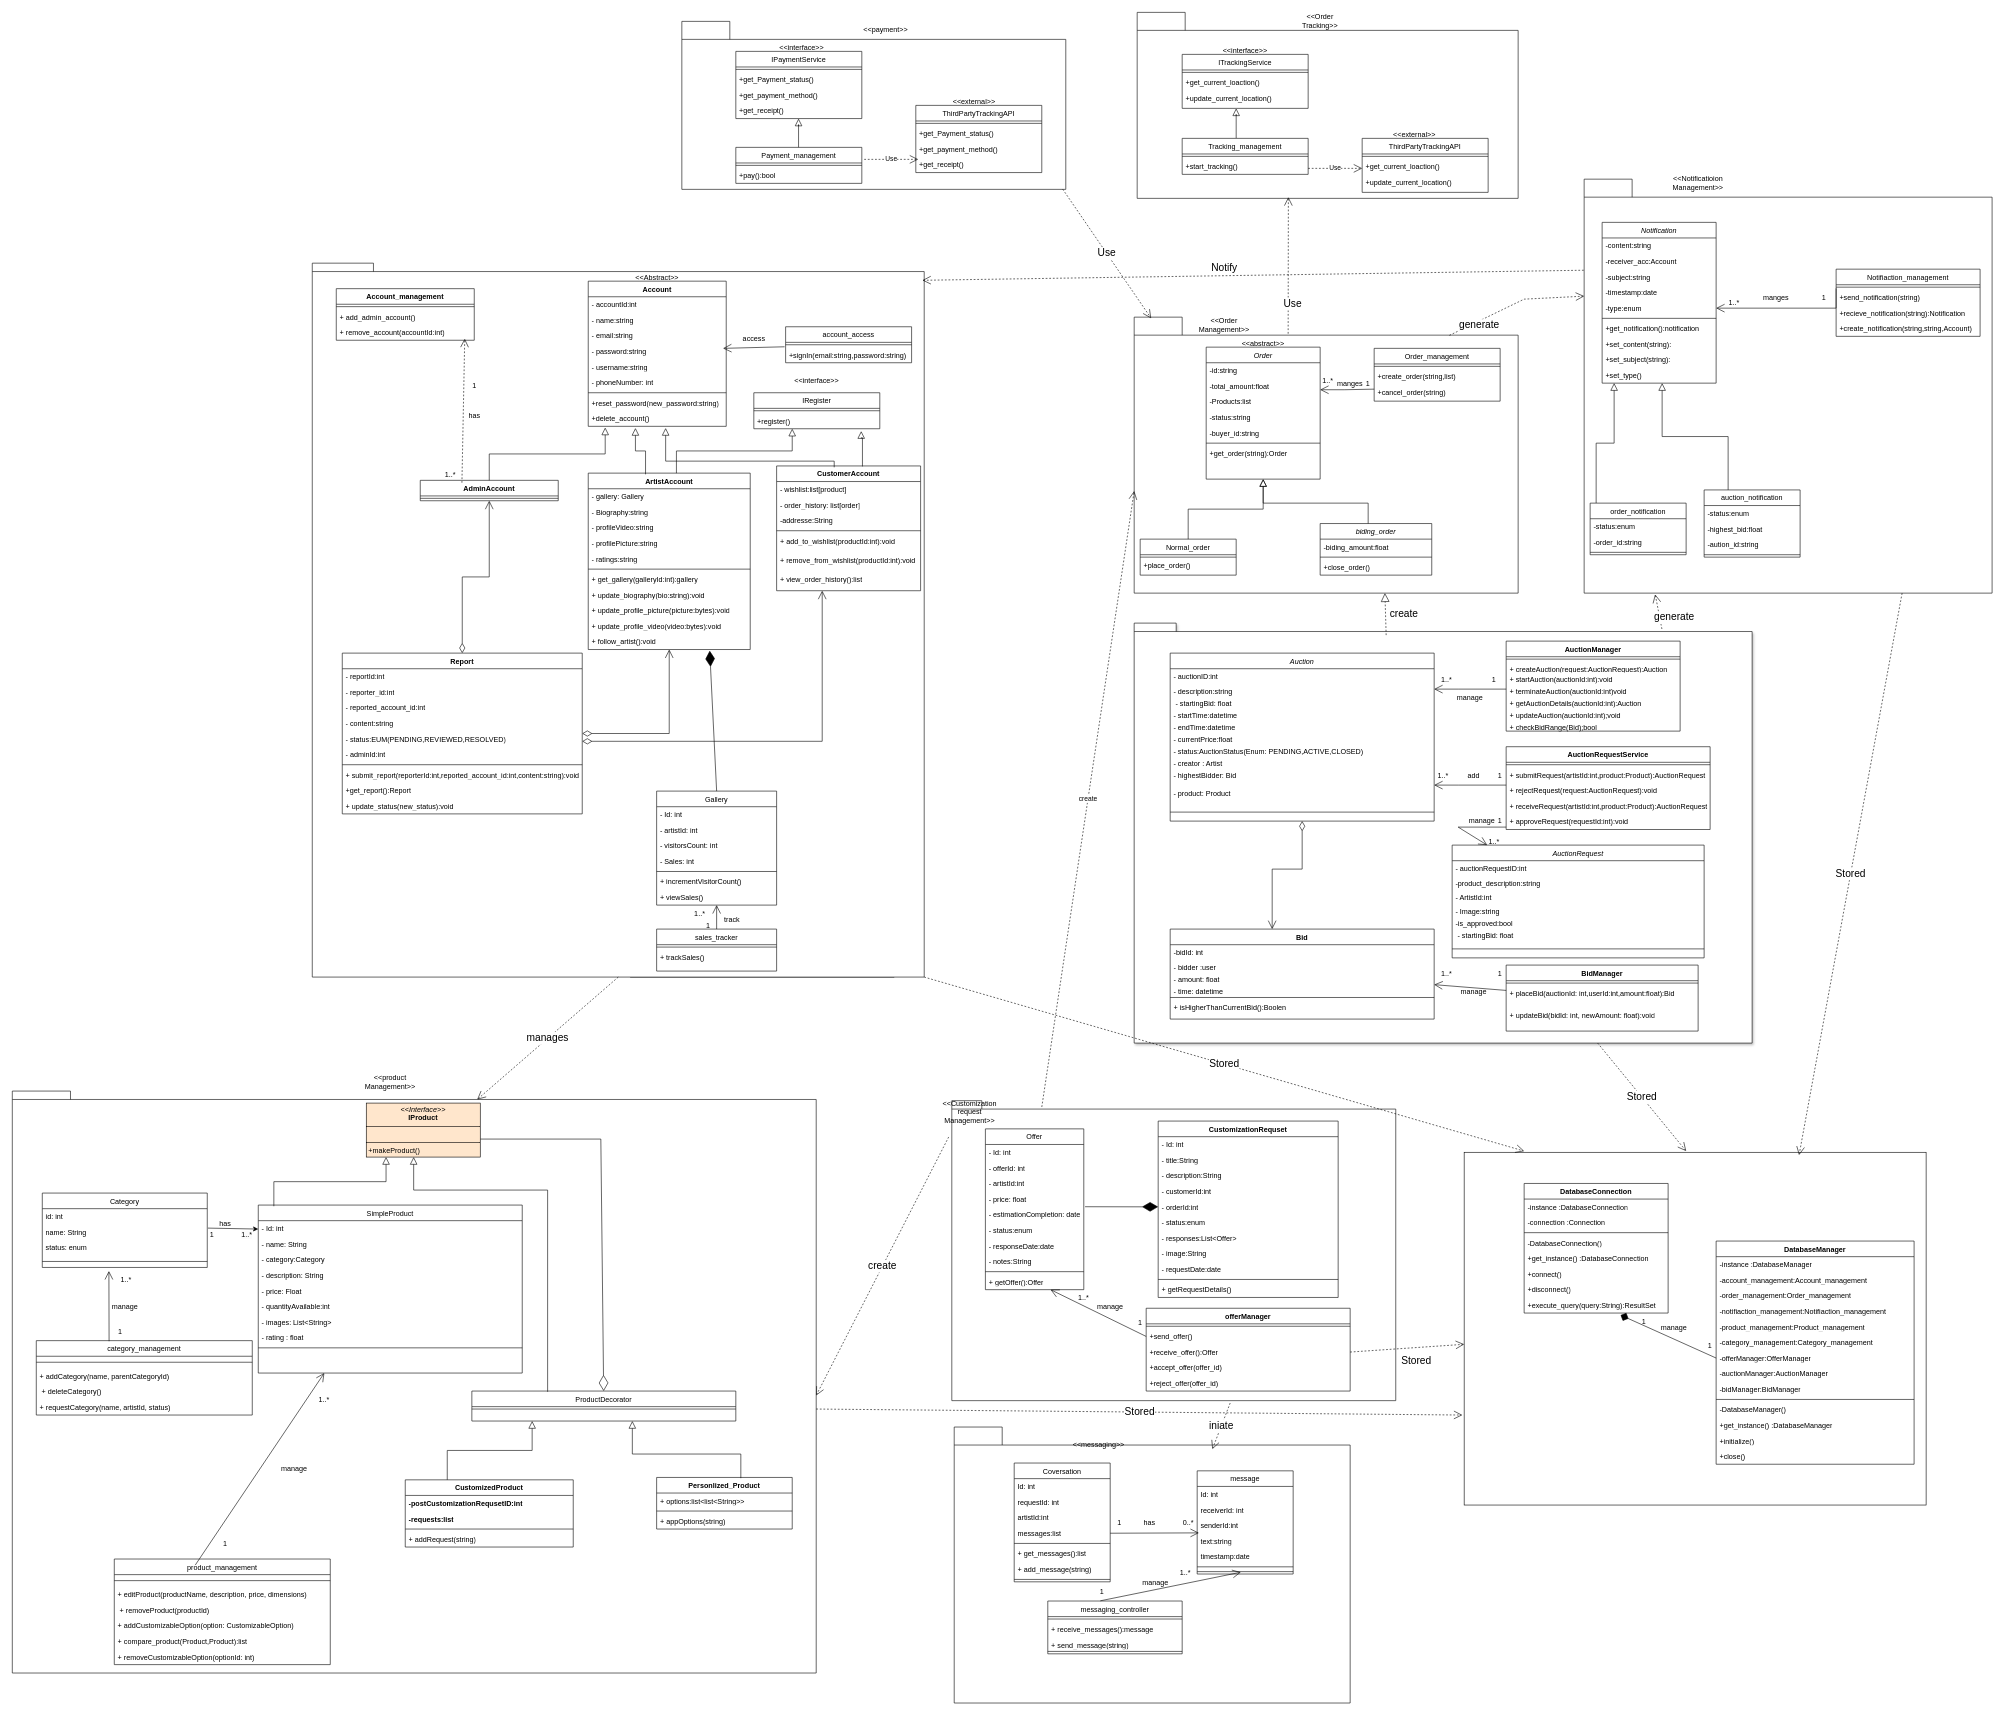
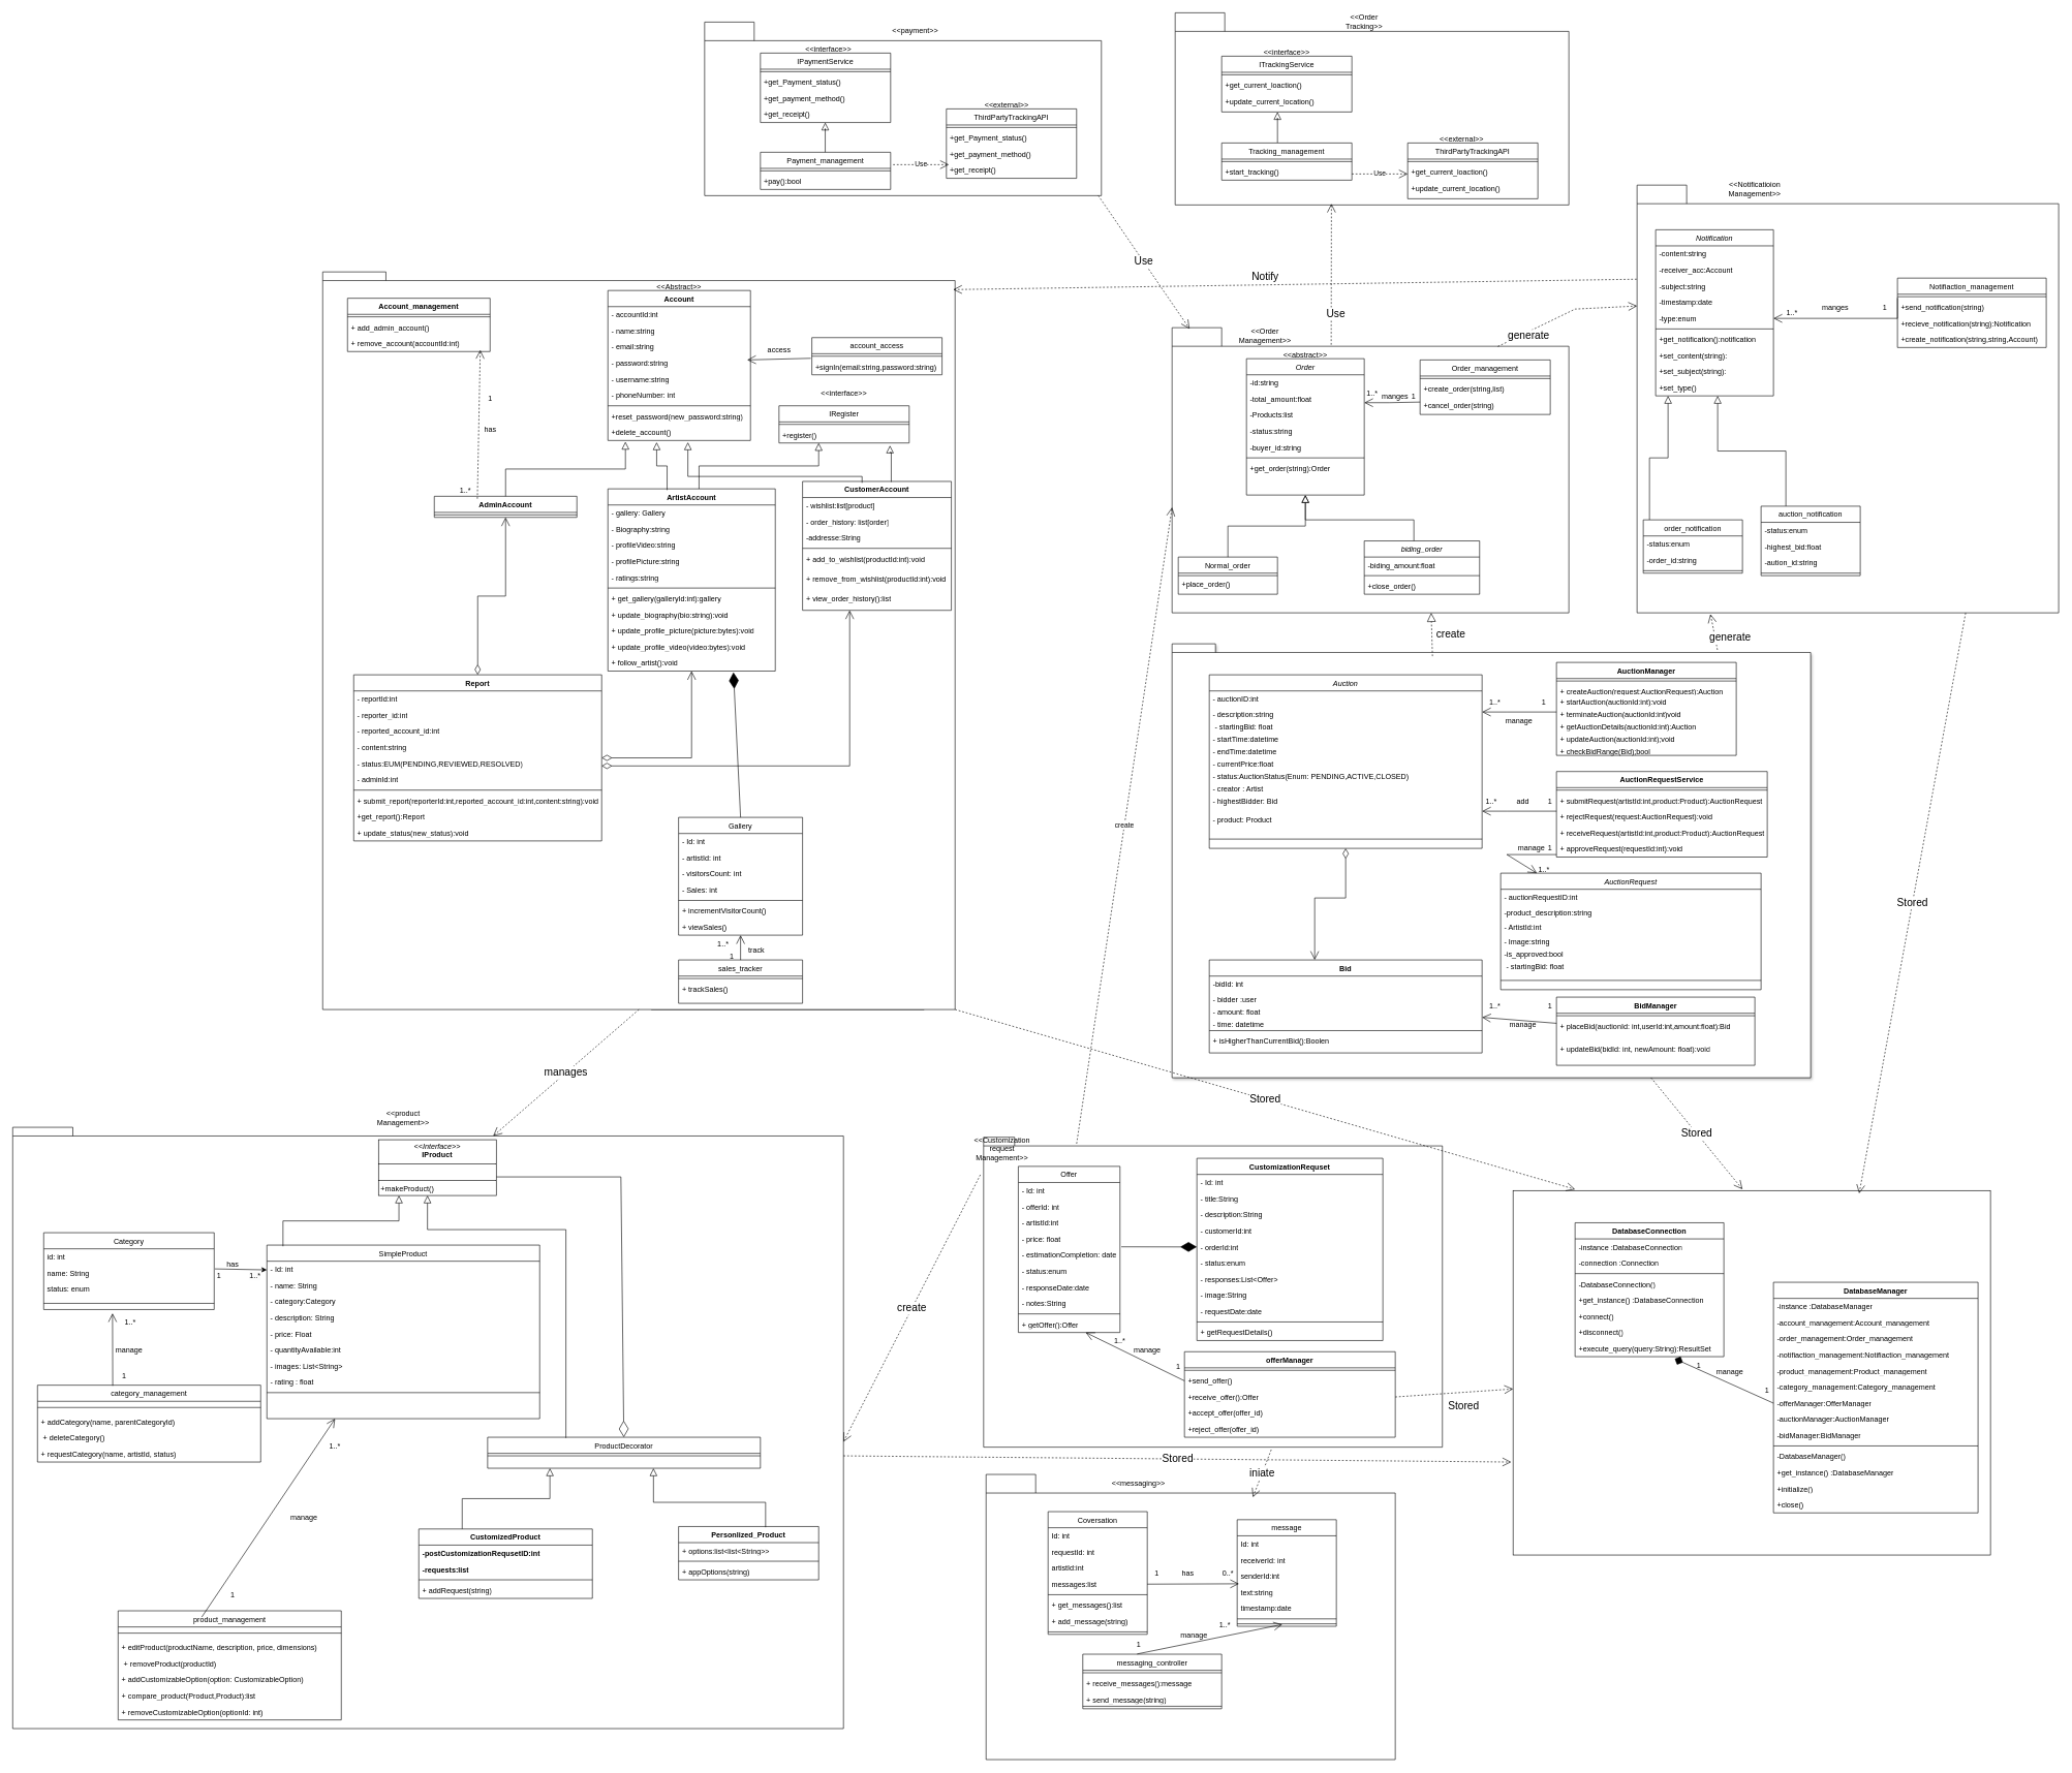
- <mxCell id="342" value="&lt;p style=&quot;margin:0px;margin-top:4px;text-align:center;&quot;&gt;&lt;i&gt;&amp;lt;&amp;lt;Interface&amp;gt;&amp;gt;&lt;/i&gt;&lt;br&gt;&lt;b&gt;IProduct&lt;/b&gt;&lt;/p&gt;&lt;hr size=&quot;1&quot; style=&quot;border-style:solid;&quot;&gt;&lt;p style=&quot;margin:0px;margin-left:4px;&quot;&gt;&lt;br&gt;&lt;/p&gt;&lt;hr size=&quot;1&quot; style=&quot;border-style:solid;&quot;&gt;&lt;p style=&quot;margin:0px;margin-left:4px;&quot;&gt;+makeProduct()&lt;/p&gt;" style="verticalAlign=top;align=left;overflow=fill;html=1;whiteSpace=wrap;fillColor=#ffe6cc;" parent="1" vertex="1"><mxGeometry x="610" y="1838" width="190" height="90" as="geometry" /></mxCell>
+ <mxCell id="342" value="&lt;p style=&quot;margin:0px;margin-top:4px;text-align:center;&quot;&gt;&lt;i&gt;&amp;lt;&amp;lt;Interface&amp;gt;&amp;gt;&lt;/i&gt;&lt;br&gt;&lt;b&gt;IProduct&lt;/b&gt;&lt;/p&gt;&lt;hr size=&quot;1&quot; style=&quot;border-style:solid;&quot;&gt;&lt;p style=&quot;margin:0px;margin-left:4px;&quot;&gt;&lt;br&gt;&lt;/p&gt;&lt;hr size=&quot;1&quot; style=&quot;border-style:solid;&quot;&gt;&lt;p style=&quot;margin:0px;margin-left:4px;&quot;&gt;+makeProduct()&lt;/p&gt;" style="verticalAlign=top;align=left;overflow=fill;html=1;whiteSpace=wrap;" parent="1" vertex="1"><mxGeometry x="610" y="1838" width="190" height="90" as="geometry" /></mxCell>
- <mxCell id="335" value="&amp;lt;&amp;lt;messaging&amp;gt;&amp;gt;" style="text;html=1;align=center;verticalAlign=middle;whiteSpace=wrap;rounded=0;" parent="1" vertex="1"><mxGeometry x="1801" y="2393" width="60" height="30" as="geometry" /></mxCell>
+ <mxCell id="335" value="&amp;lt;&amp;lt;messaging&amp;gt;&amp;gt;" style="text;html=1;align=center;verticalAlign=middle;whiteSpace=wrap;rounded=0;" parent="1" vertex="1"><mxGeometry x="1806" y="2378" width="60" height="30" as="geometry" /></mxCell>
